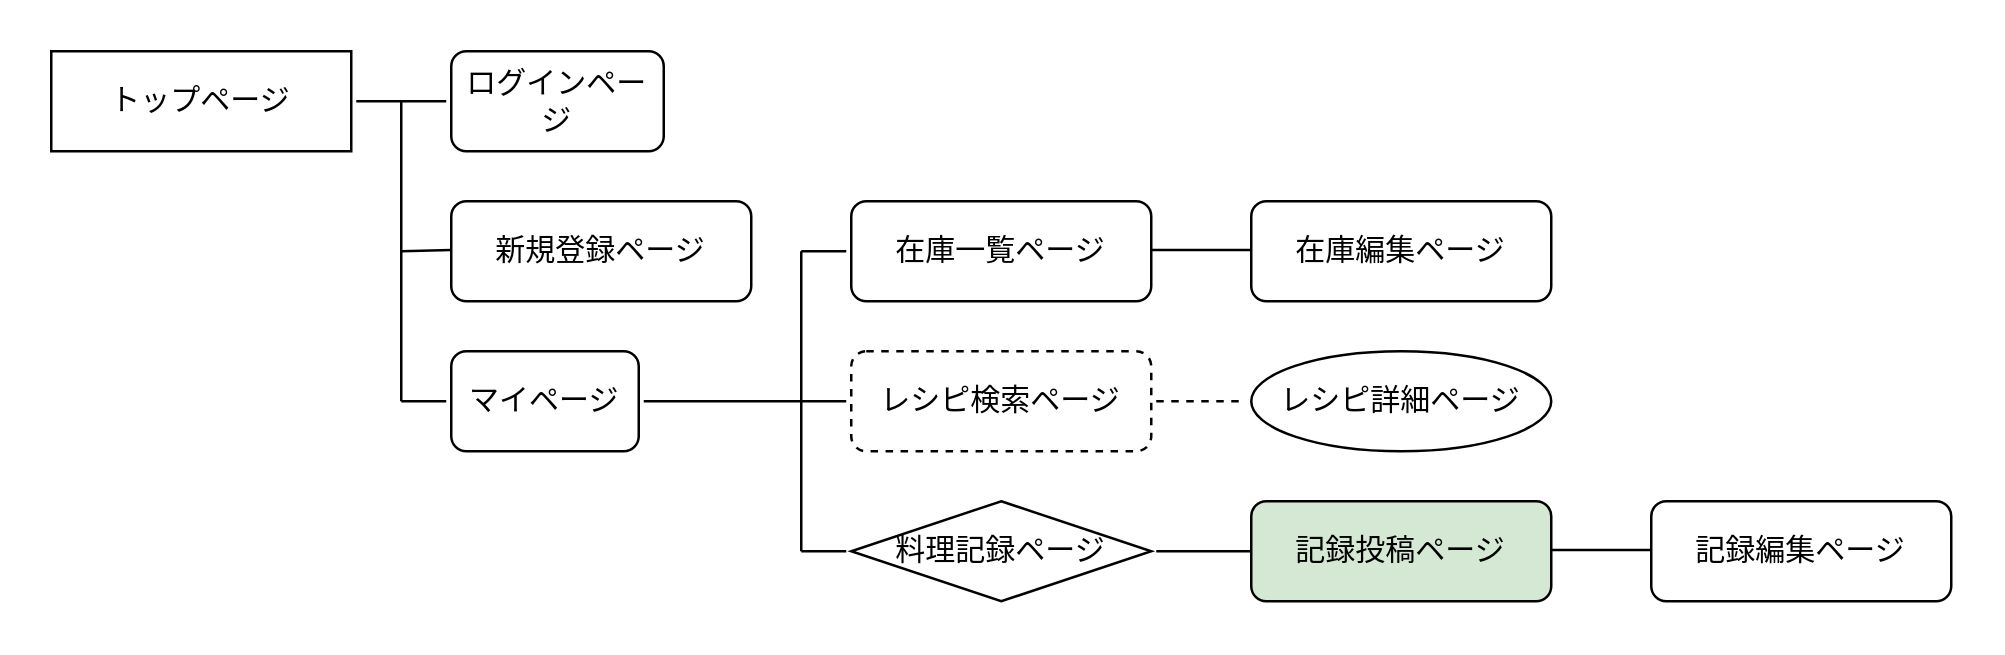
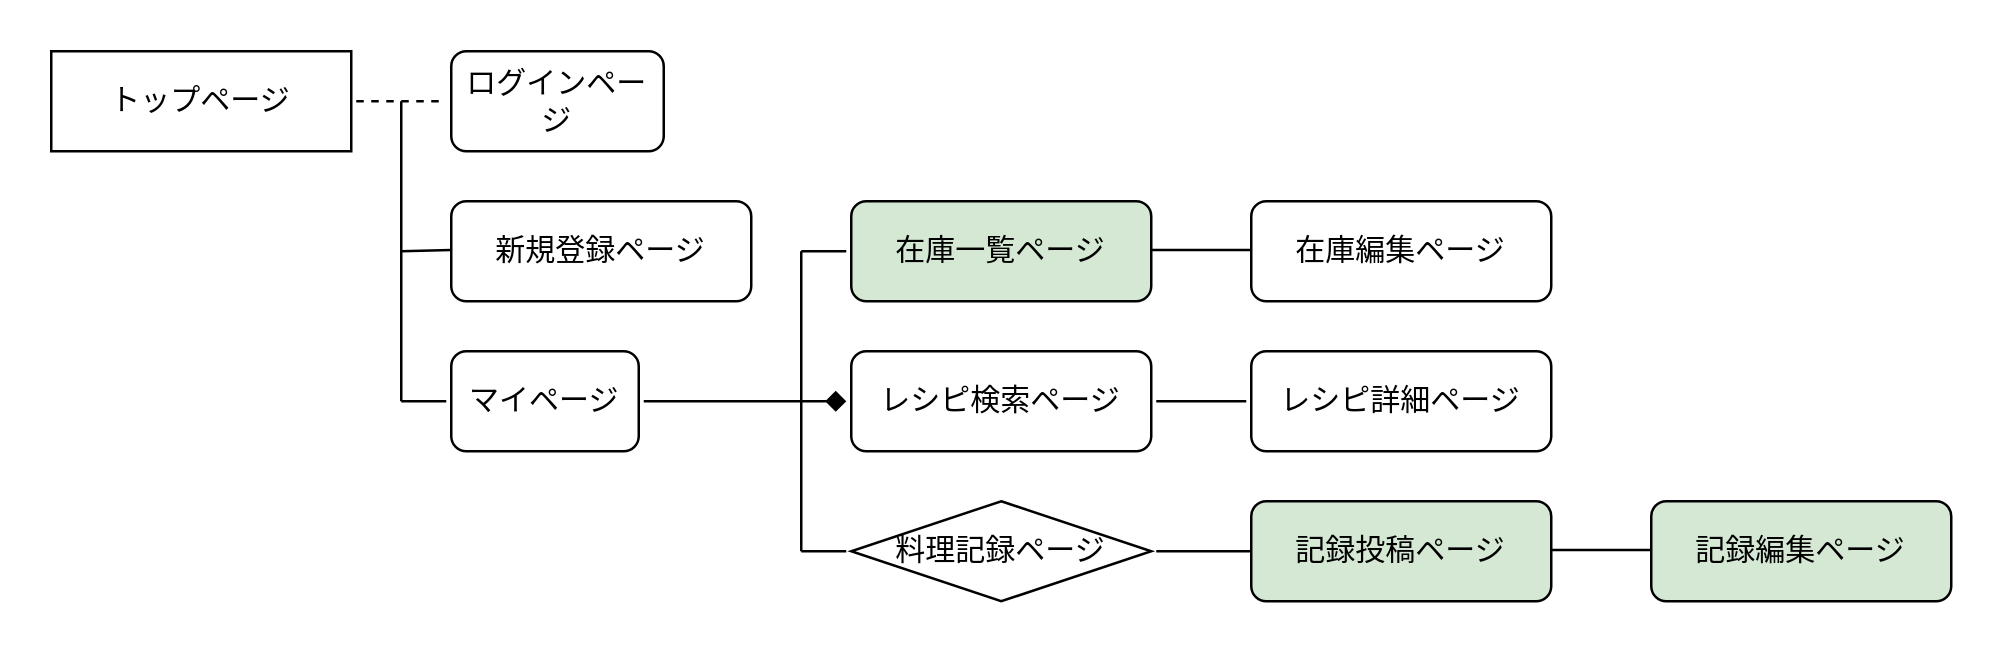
- <mxCell id="17" value="" style="endArrow=none;html=1;rounded=0;entryX=0;entryY=0.5;entryDx=0;entryDy=0;exitX=1;exitY=0.5;exitDx=0;exitDy=0;" parent="1" target="3" edge="1" source="2"><mxGeometry relative="1" as="geometry"><mxPoint x="160" y="40" as="sourcePoint" /><mxPoint x="510" y="349.5" as="targetPoint" /><Array as="points" /></mxGeometry></mxCell>
+ <mxCell id="17" value="" style="endArrow=none;html=1;rounded=0;entryX=0;entryY=0.5;entryDx=0;entryDy=0;exitX=1;exitY=0.5;exitDx=0;exitDy=0;dashed=1;" parent="1" target="3" edge="1" source="2"><mxGeometry relative="1" as="geometry"><mxPoint x="160" y="40" as="sourcePoint" /><mxPoint x="510" y="349.5" as="targetPoint" /><Array as="points" /></mxGeometry></mxCell>
- <mxCell id="6" value="在庫一覧ページ" style="whiteSpace=wrap;html=1;align=center;perimeterSpacing=2;rounded=1;" parent="1" vertex="1"><mxGeometry x="340" y="80" width="120" height="40" as="geometry" /></mxCell>
+ <mxCell id="6" value="在庫一覧ページ" style="whiteSpace=wrap;html=1;align=center;perimeterSpacing=2;rounded=1;fillColor=#d5e8d4;" parent="1" vertex="1"><mxGeometry x="340" y="80" width="120" height="40" as="geometry" /></mxCell>
- <mxCell id="21" value="" style="endArrow=none;html=1;rounded=0;entryX=0;entryY=0.5;entryDx=0;entryDy=0;exitX=1;exitY=0.5;exitDx=0;exitDy=0;" parent="1" target="7" edge="1" source="5"><mxGeometry relative="1" as="geometry"><mxPoint x="160" y="280" as="sourcePoint" /><mxPoint x="190" y="109.5" as="targetPoint" /></mxGeometry></mxCell>
+ <mxCell id="21" value="" style="endArrow=diamond;html=1;rounded=0;entryX=0;entryY=0.5;entryDx=0;entryDy=0;exitX=1;exitY=0.5;exitDx=0;exitDy=0;" parent="1" target="7" edge="1" source="5"><mxGeometry relative="1" as="geometry"><mxPoint x="160" y="280" as="sourcePoint" /><mxPoint x="190" y="109.5" as="targetPoint" /></mxGeometry></mxCell>
- <mxCell id="7" value="レシピ検索ページ" style="whiteSpace=wrap;html=1;align=center;perimeterSpacing=2;rounded=1;dashed=1;" parent="1" vertex="1"><mxGeometry x="340" y="140" width="120" height="40" as="geometry" /></mxCell>
+ <mxCell id="7" value="レシピ検索ページ" style="whiteSpace=wrap;html=1;align=center;perimeterSpacing=2;rounded=1;" parent="1" vertex="1"><mxGeometry x="340" y="140" width="120" height="40" as="geometry" /></mxCell>
- <mxCell id="16" value="" style="endArrow=none;html=1;rounded=0;exitX=1;exitY=0.5;exitDx=0;exitDy=0;entryX=0;entryY=0.5;entryDx=0;entryDy=0;dashed=1;" parent="1" source="7" target="10" edge="1"><mxGeometry relative="1" as="geometry"><mxPoint x="470" y="109.5" as="sourcePoint" /><mxPoint x="510" y="109.5" as="targetPoint" /><Array as="points"><mxPoint x="480" y="160" /></Array></mxGeometry></mxCell>
+ <mxCell id="16" value="" style="endArrow=none;html=1;rounded=0;exitX=1;exitY=0.5;exitDx=0;exitDy=0;entryX=0;entryY=0.5;entryDx=0;entryDy=0;" parent="1" source="7" target="10" edge="1"><mxGeometry relative="1" as="geometry"><mxPoint x="470" y="109.5" as="sourcePoint" /><mxPoint x="510" y="109.5" as="targetPoint" /><Array as="points"><mxPoint x="480" y="160" /></Array></mxGeometry></mxCell>
- <mxCell id="10" value="レシピ詳細ページ" style="ellipse;whiteSpace=wrap;html=1;align=center;perimeterSpacing=2;" parent="1" vertex="1"><mxGeometry x="500" y="140" width="120" height="40" as="geometry" /></mxCell>
+ <mxCell id="10" value="レシピ詳細ページ" style="whiteSpace=wrap;html=1;align=center;perimeterSpacing=2;rounded=1;" parent="1" vertex="1"><mxGeometry x="500" y="140" width="120" height="40" as="geometry" /></mxCell>
- <mxCell id="12" value="記録編集ページ" style="whiteSpace=wrap;html=1;align=center;perimeterSpacing=2;rounded=1;" parent="1" vertex="1"><mxGeometry x="660" y="200" width="120" height="40" as="geometry" /></mxCell>
+ <mxCell id="12" value="記録編集ページ" style="whiteSpace=wrap;html=1;align=center;perimeterSpacing=2;rounded=1;fillColor=#d5e8d4;" parent="1" vertex="1"><mxGeometry x="660" y="200" width="120" height="40" as="geometry" /></mxCell>
